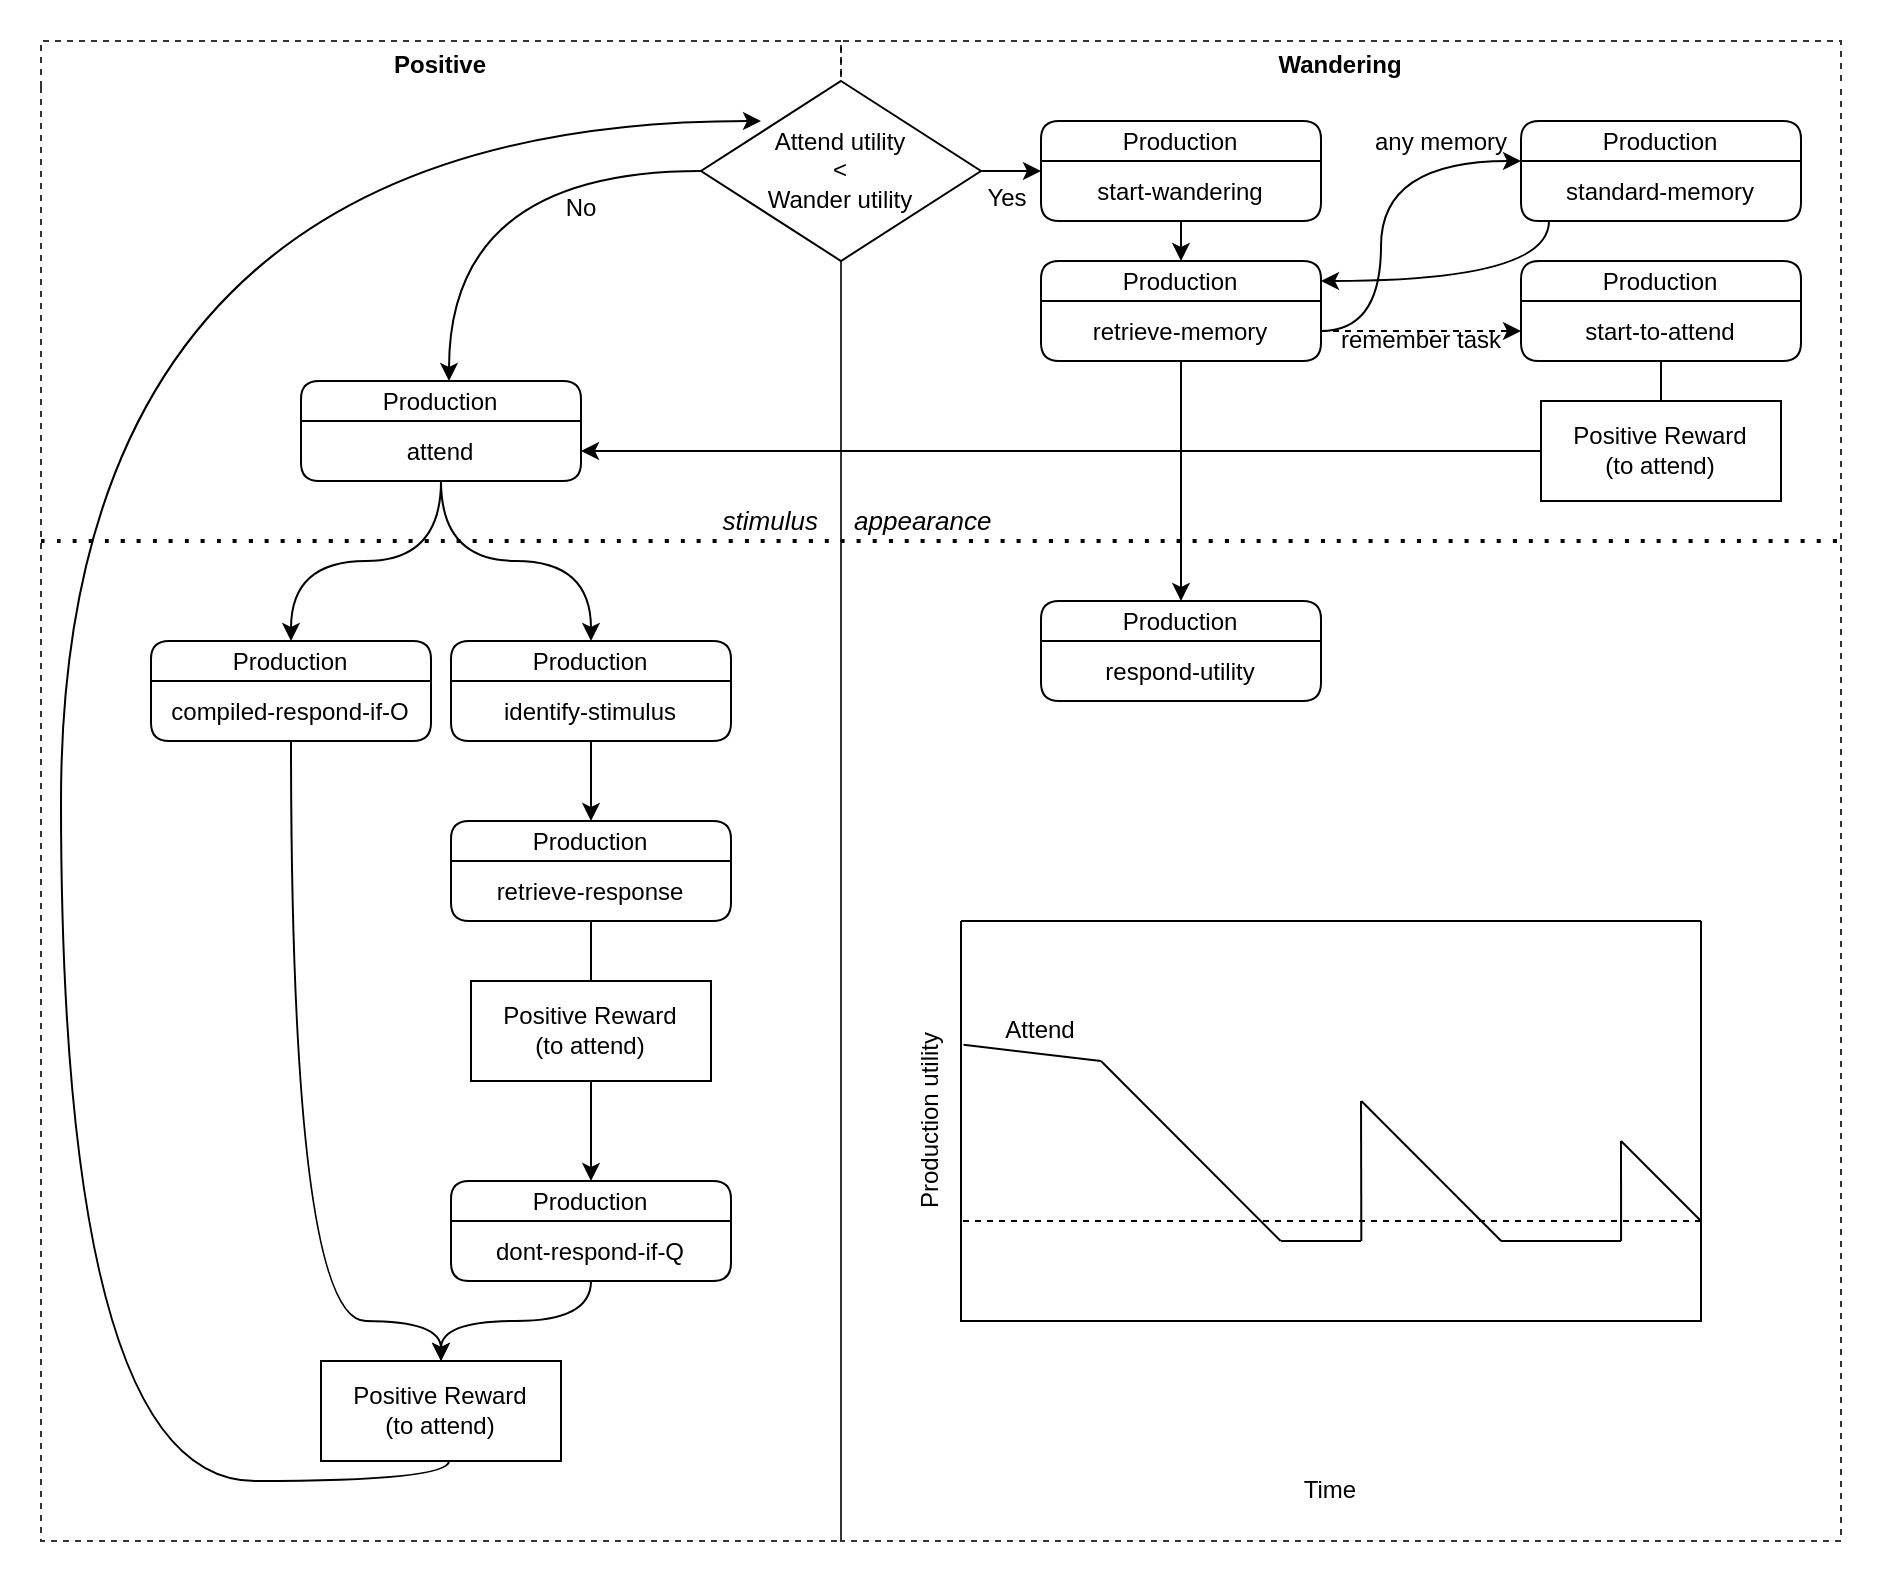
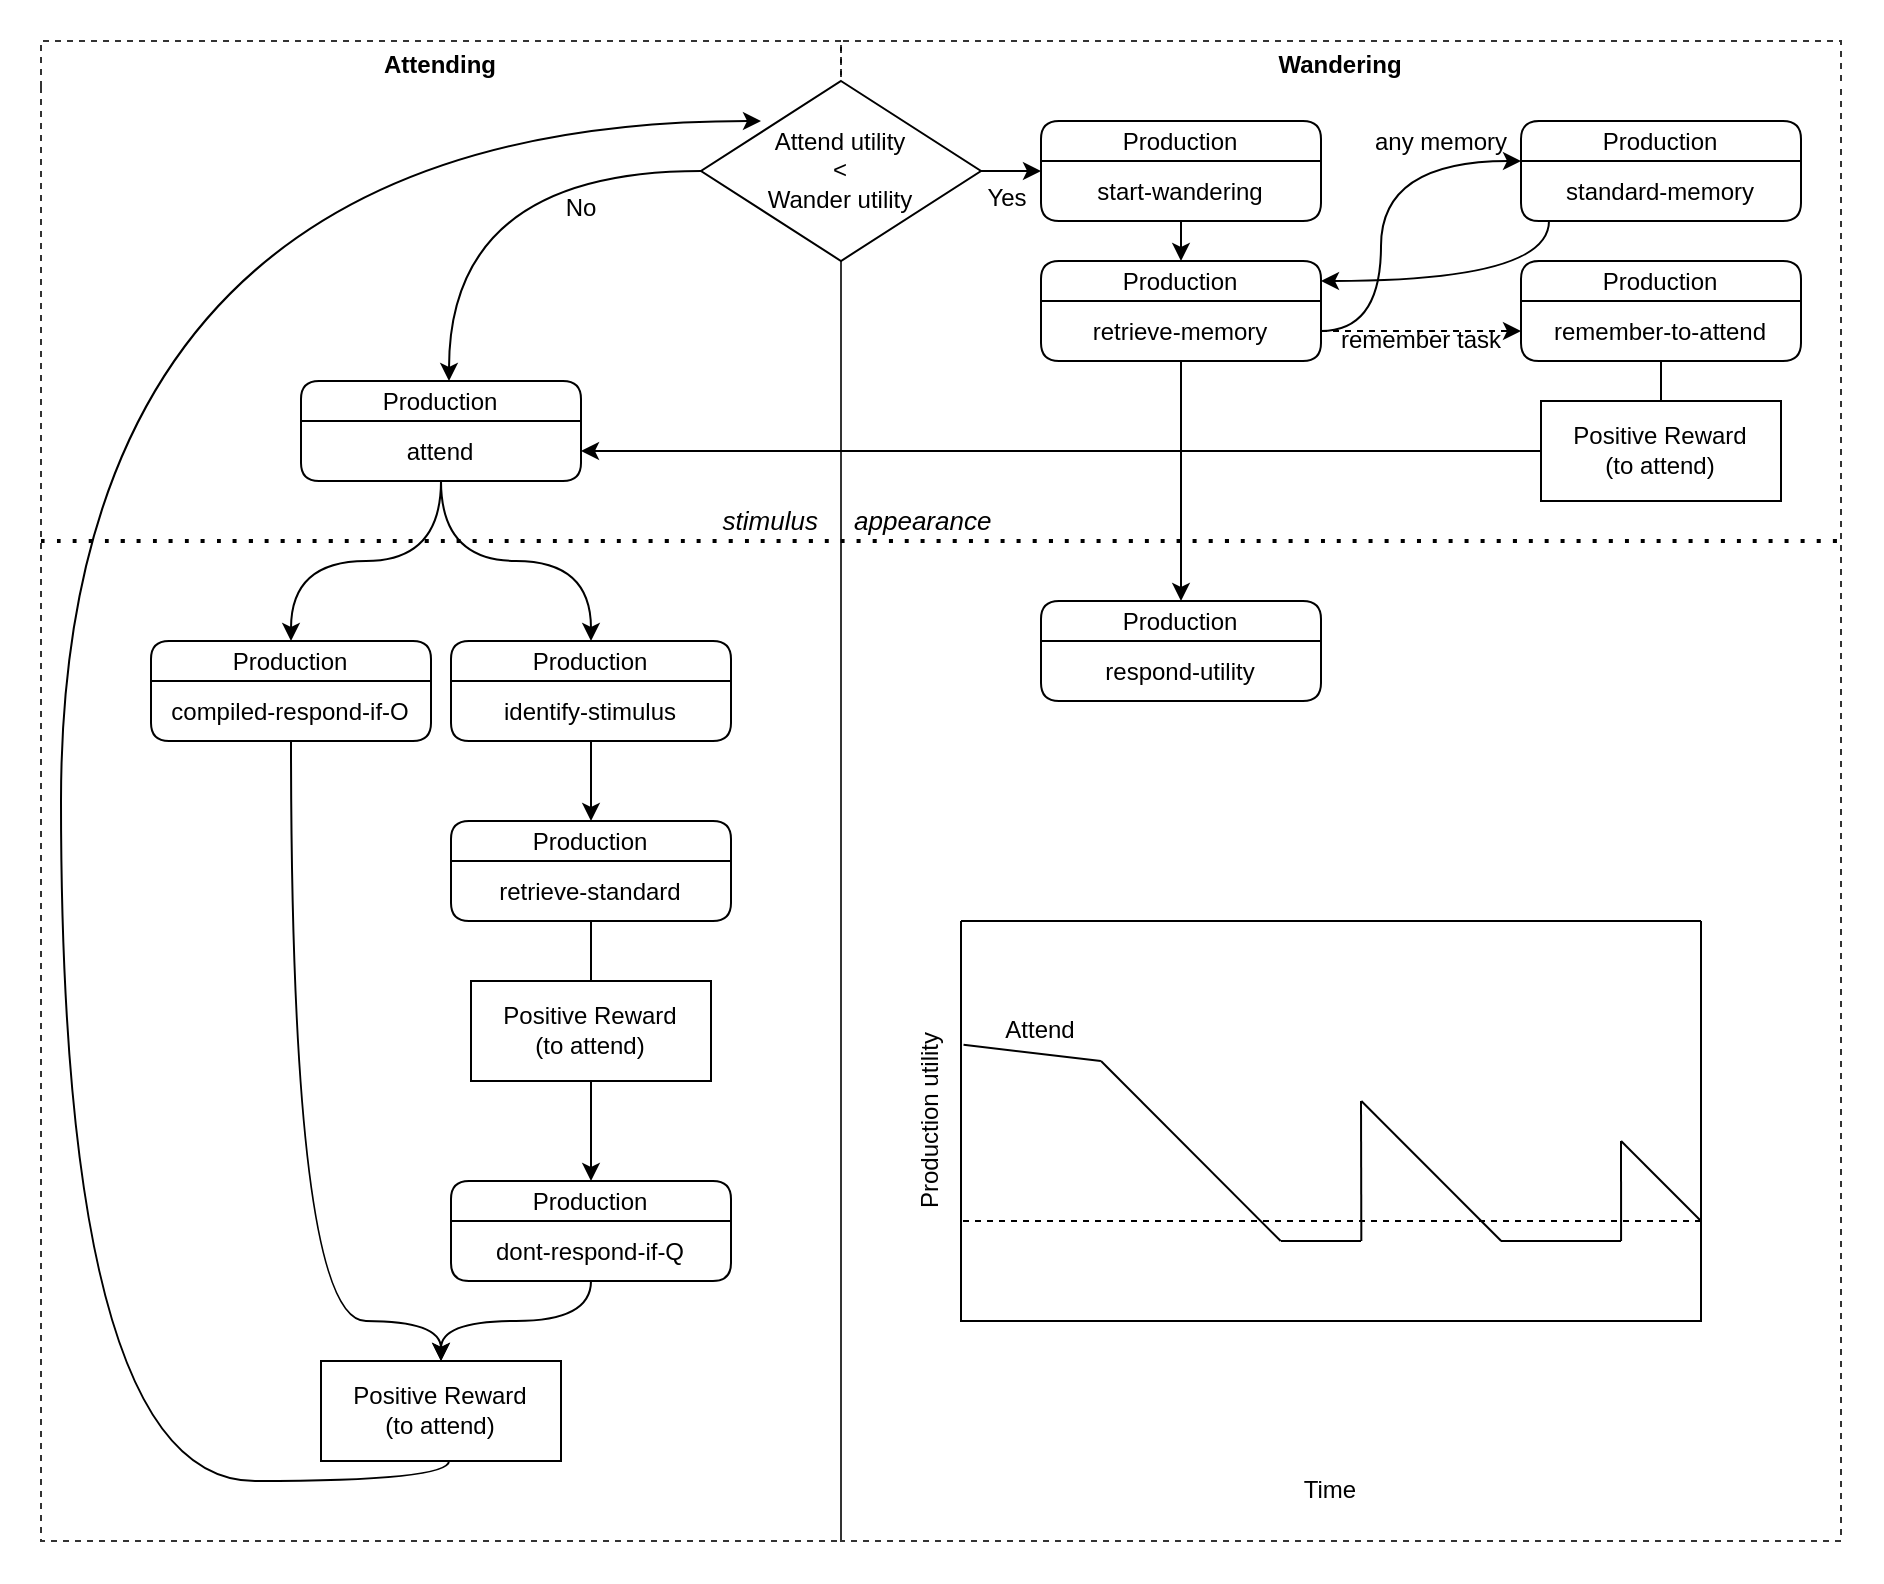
- <mxCell id="20" value="Positive" style="swimlane;fontSize=12;strokeColor=default;gradientColor=none;swimlaneFillColor=none;dashed=1;opacity=80;fillColor=none;swimlaneLine=0;" parent="1" vertex="1"><mxGeometry x="20" y="20" width="400" height="750" as="geometry" /></mxCell>
+ <mxCell id="20" value="Attending" style="swimlane;fontSize=12;strokeColor=default;gradientColor=none;swimlaneFillColor=none;dashed=1;opacity=80;fillColor=none;swimlaneLine=0;" parent="1" vertex="1"><mxGeometry x="20" y="20" width="400" height="750" as="geometry" /></mxCell>
- <mxCell id="54" value="start-to-attend" style="text;strokeColor=none;fillColor=none;align=center;verticalAlign=middle;spacingLeft=4;spacingRight=4;overflow=hidden;points=[[0,0.5],[1,0.5]];portConstraint=eastwest;rotatable=0;rounded=1;shadow=0;glass=0;" parent="53" vertex="1"><mxGeometry y="20" width="140" height="30" as="geometry" /></mxCell>
+ <mxCell id="54" value="remember-to-attend" style="text;strokeColor=none;fillColor=none;align=center;verticalAlign=middle;spacingLeft=4;spacingRight=4;overflow=hidden;points=[[0,0.5],[1,0.5]];portConstraint=eastwest;rotatable=0;rounded=1;shadow=0;glass=0;" parent="53" vertex="1"><mxGeometry y="20" width="140" height="30" as="geometry" /></mxCell>
- <mxCell id="24" value="retrieve-response" style="text;strokeColor=none;fillColor=none;align=center;verticalAlign=middle;spacingLeft=4;spacingRight=4;overflow=hidden;points=[[0,0.5],[1,0.5]];portConstraint=eastwest;rotatable=0;rounded=1;shadow=0;glass=0;" parent="23" vertex="1"><mxGeometry y="20" width="140" height="30" as="geometry" /></mxCell>
+ <mxCell id="24" value="retrieve-standard" style="text;strokeColor=none;fillColor=none;align=center;verticalAlign=middle;spacingLeft=4;spacingRight=4;overflow=hidden;points=[[0,0.5],[1,0.5]];portConstraint=eastwest;rotatable=0;rounded=1;shadow=0;glass=0;" parent="23" vertex="1"><mxGeometry y="20" width="140" height="30" as="geometry" /></mxCell>
